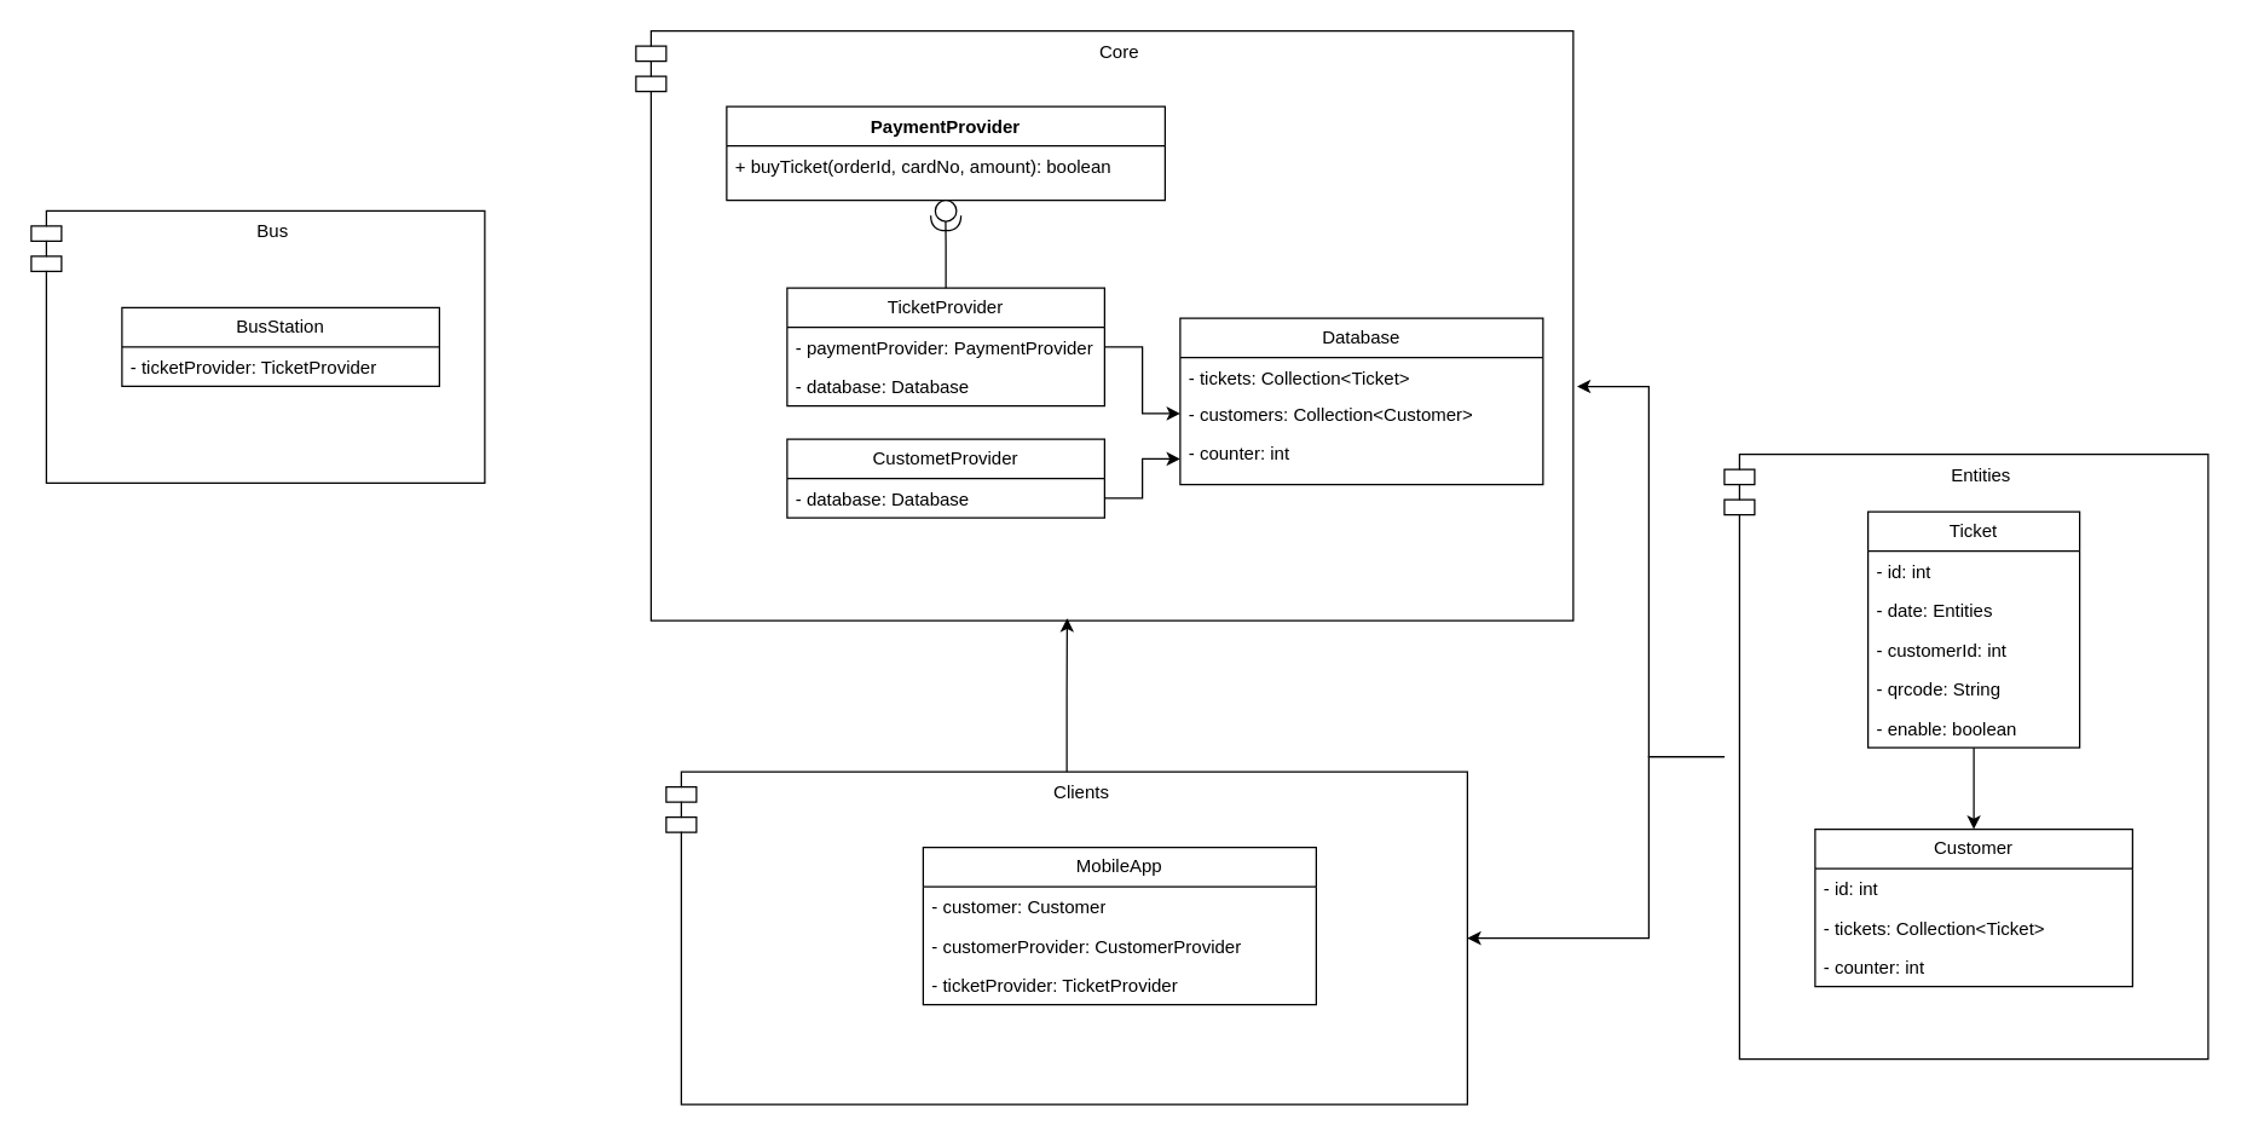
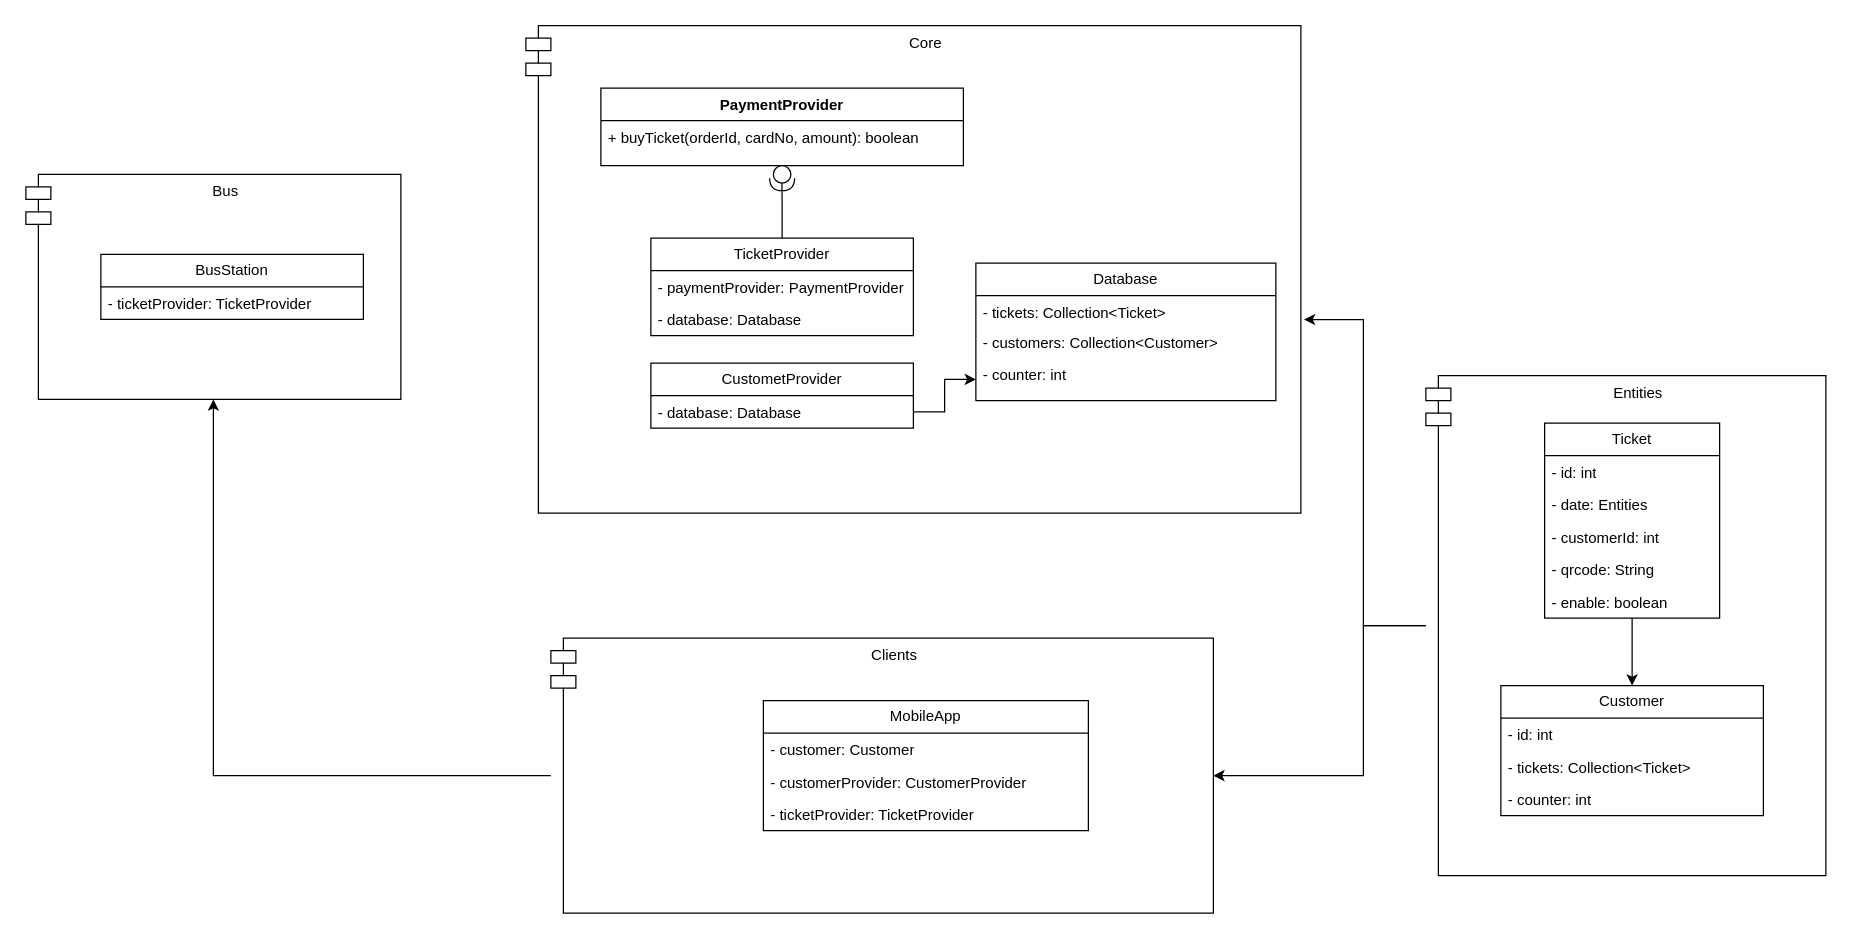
- <mxCell id="15" value="" style="edgeStyle=orthogonalEdgeStyle;rounded=0;orthogonalLoop=1;jettySize=auto;html=1;" edge="1" parent="1" source="9" target="5"><mxGeometry relative="1" as="geometry" /></mxCell>
- <mxCell id="20" style="edgeStyle=orthogonalEdgeStyle;rounded=0;orthogonalLoop=1;jettySize=auto;html=1;entryX=0.46;entryY=0.996;entryDx=0;entryDy=0;entryPerimeter=0;" edge="1" parent="1" source="21" target="2"><mxGeometry relative="1" as="geometry" /></mxCell>
+ <mxCell id="20" style="edgeStyle=orthogonalEdgeStyle;rounded=0;orthogonalLoop=1;jettySize=auto;html=1;" edge="1" parent="1" source="21" target="17"><mxGeometry relative="1" as="geometry" /></mxCell>
